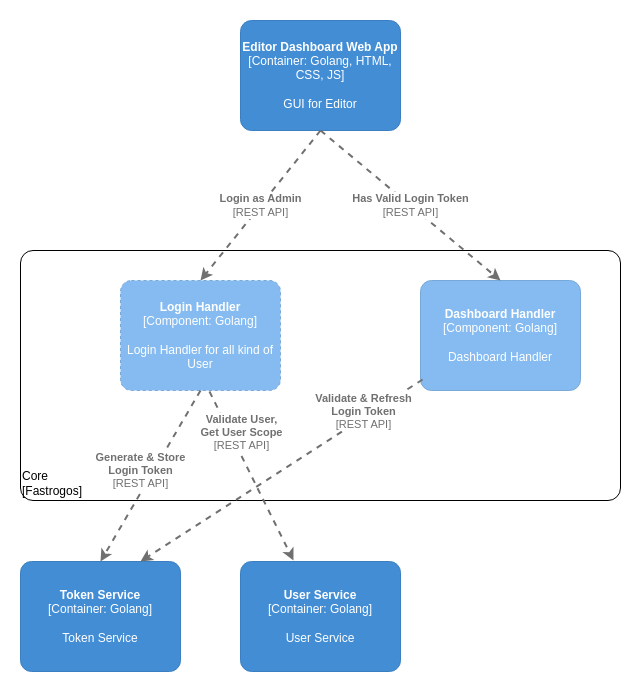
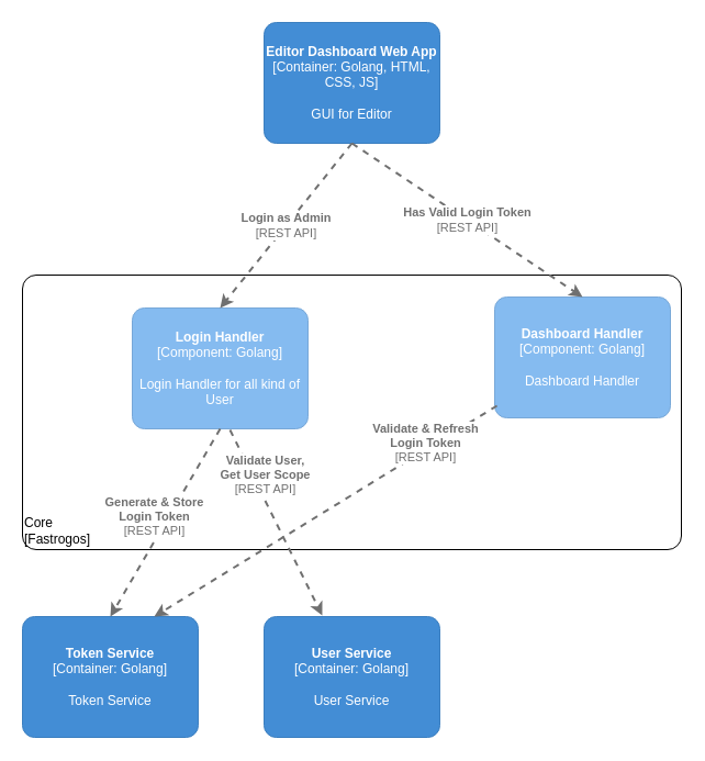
- <mxCell id="4" value="&lt;b&gt;Login Handler&lt;/b&gt;&lt;div&gt;[Component: Golang]&lt;/div&gt;&lt;br&gt;&lt;div&gt;Login Handler for all kind of User&lt;/div&gt;" style="rounded=1;whiteSpace=wrap;html=1;labelBackgroundColor=none;fillColor=#85BBF0;fontColor=#ffffff;align=center;arcSize=10;strokeColor=#78A8D8;metaEdit=1;metaData={&quot;c4Type&quot;:{&quot;editable&quot;:false}};points=[[0.25,0,0],[0.5,0,0],[0.75,0,0],[1,0.25,0],[1,0.5,0],[1,0.75,0],[0.75,1,0],[0.5,1,0],[0.25,1,0],[0,0.75,0],[0,0.5,0],[0,0.25,0]];dashed=1;" parent="1" vertex="1"><mxGeometry x="120" y="280" width="160" height="110.0" as="geometry" /></mxCell>
+ <mxCell id="4" value="&lt;b&gt;Login Handler&lt;/b&gt;&lt;div&gt;[Component: Golang]&lt;/div&gt;&lt;br&gt;&lt;div&gt;Login Handler for all kind of User&lt;/div&gt;" style="rounded=1;whiteSpace=wrap;html=1;labelBackgroundColor=none;fillColor=#85BBF0;fontColor=#ffffff;align=center;arcSize=10;strokeColor=#78A8D8;metaEdit=1;metaData={&quot;c4Type&quot;:{&quot;editable&quot;:false}};points=[[0.25,0,0],[0.5,0,0],[0.75,0,0],[1,0.25,0],[1,0.5,0],[1,0.75,0],[0.75,1,0],[0.5,1,0],[0.25,1,0],[0,0.75,0],[0,0.5,0],[0,0.25,0]];" parent="1" vertex="1"><mxGeometry x="120" y="280" width="160" height="110.0" as="geometry" /></mxCell>
- <mxCell id="5" value="&lt;b&gt;Dashboard Handler&lt;/b&gt;&lt;div&gt;[Component: Golang]&lt;/div&gt;&lt;br&gt;&lt;div&gt;Dashboard Handler&lt;/div&gt;" style="rounded=1;whiteSpace=wrap;html=1;labelBackgroundColor=none;fillColor=#85BBF0;fontColor=#ffffff;align=center;arcSize=10;strokeColor=#78A8D8;metaEdit=1;metaData={&quot;c4Type&quot;:{&quot;editable&quot;:false}};points=[[0.25,0,0],[0.5,0,0],[0.75,0,0],[1,0.25,0],[1,0.5,0],[1,0.75,0],[0.75,1,0],[0.5,1,0],[0.25,1,0],[0,0.75,0],[0,0.5,0],[0,0.25,0]];" parent="1" vertex="1"><mxGeometry x="420" y="280" width="160" height="110.0" as="geometry" /></mxCell>
+ <mxCell id="5" value="&lt;b&gt;Dashboard Handler&lt;/b&gt;&lt;div&gt;[Component: Golang]&lt;/div&gt;&lt;br&gt;&lt;div&gt;Dashboard Handler&lt;/div&gt;" style="rounded=1;whiteSpace=wrap;html=1;labelBackgroundColor=none;fillColor=#85BBF0;fontColor=#ffffff;align=center;arcSize=10;strokeColor=#78A8D8;metaEdit=1;metaData={&quot;c4Type&quot;:{&quot;editable&quot;:false}};points=[[0.25,0,0],[0.5,0,0],[0.75,0,0],[1,0.25,0],[1,0.5,0],[1,0.75,0],[0.75,1,0],[0.5,1,0],[0.25,1,0],[0,0.75,0],[0,0.5,0],[0,0.25,0]];" parent="1" vertex="1"><mxGeometry x="450" y="270" width="160" height="110.0" as="geometry" /></mxCell>
